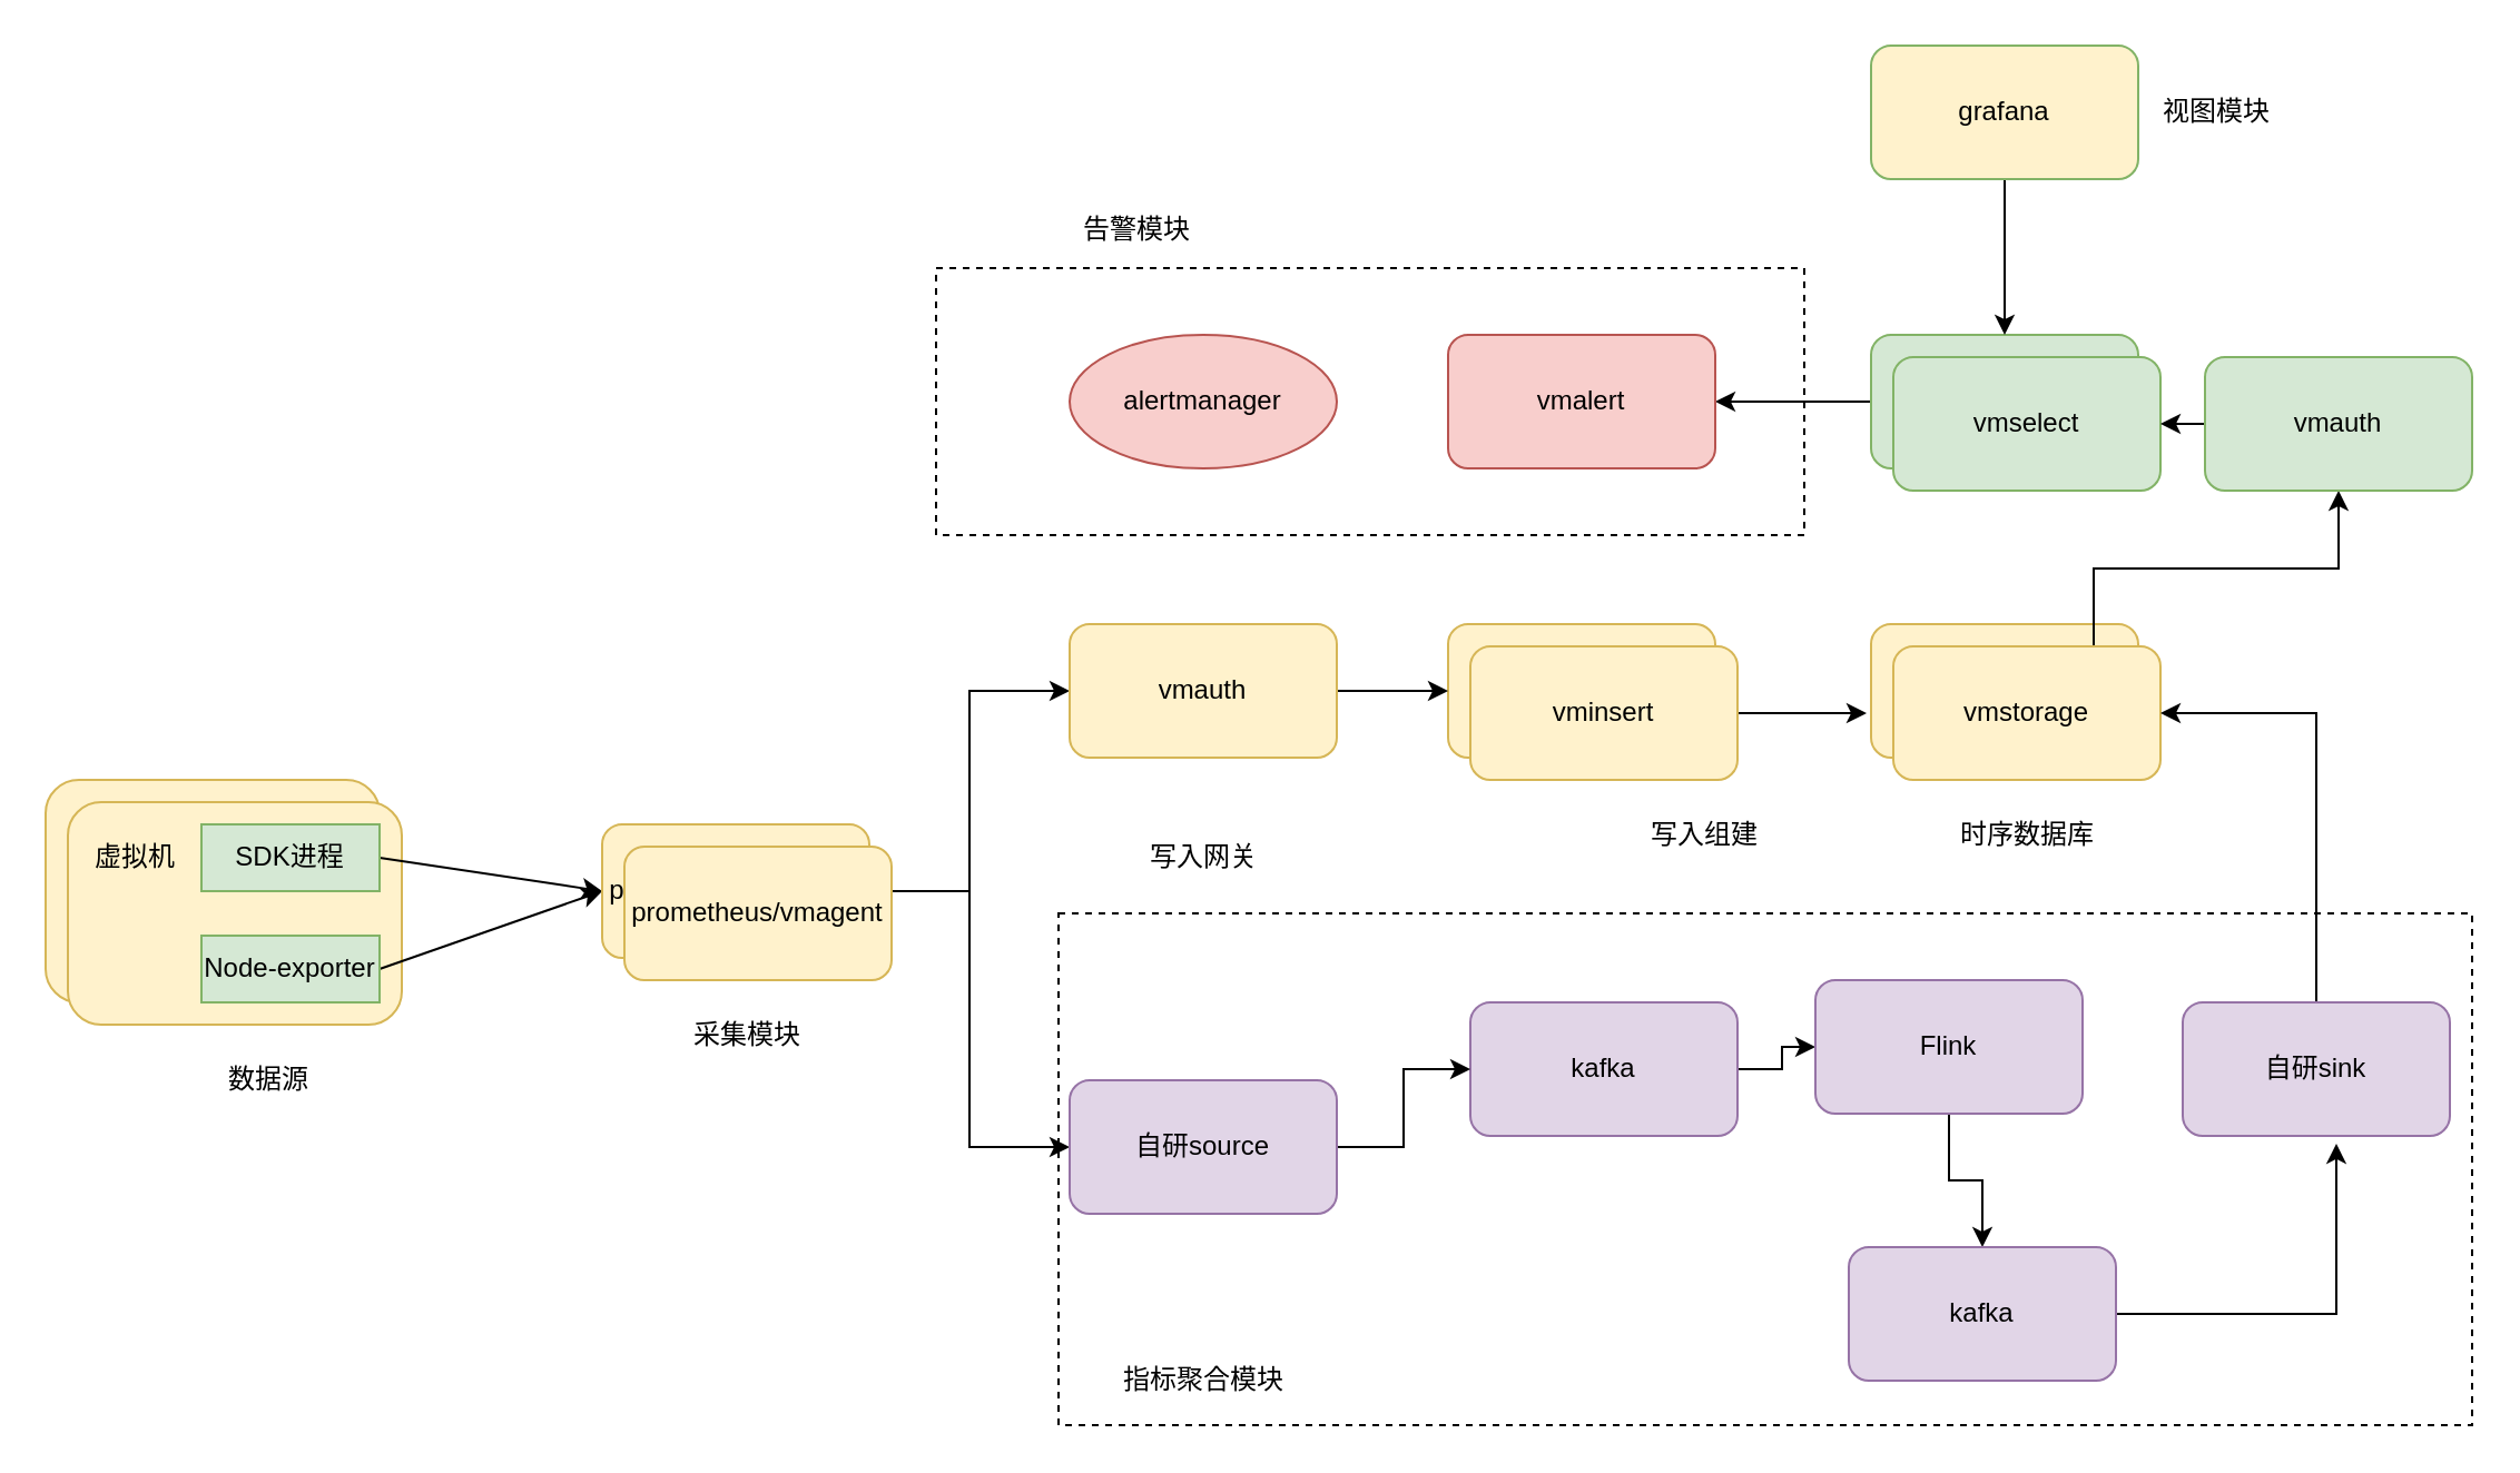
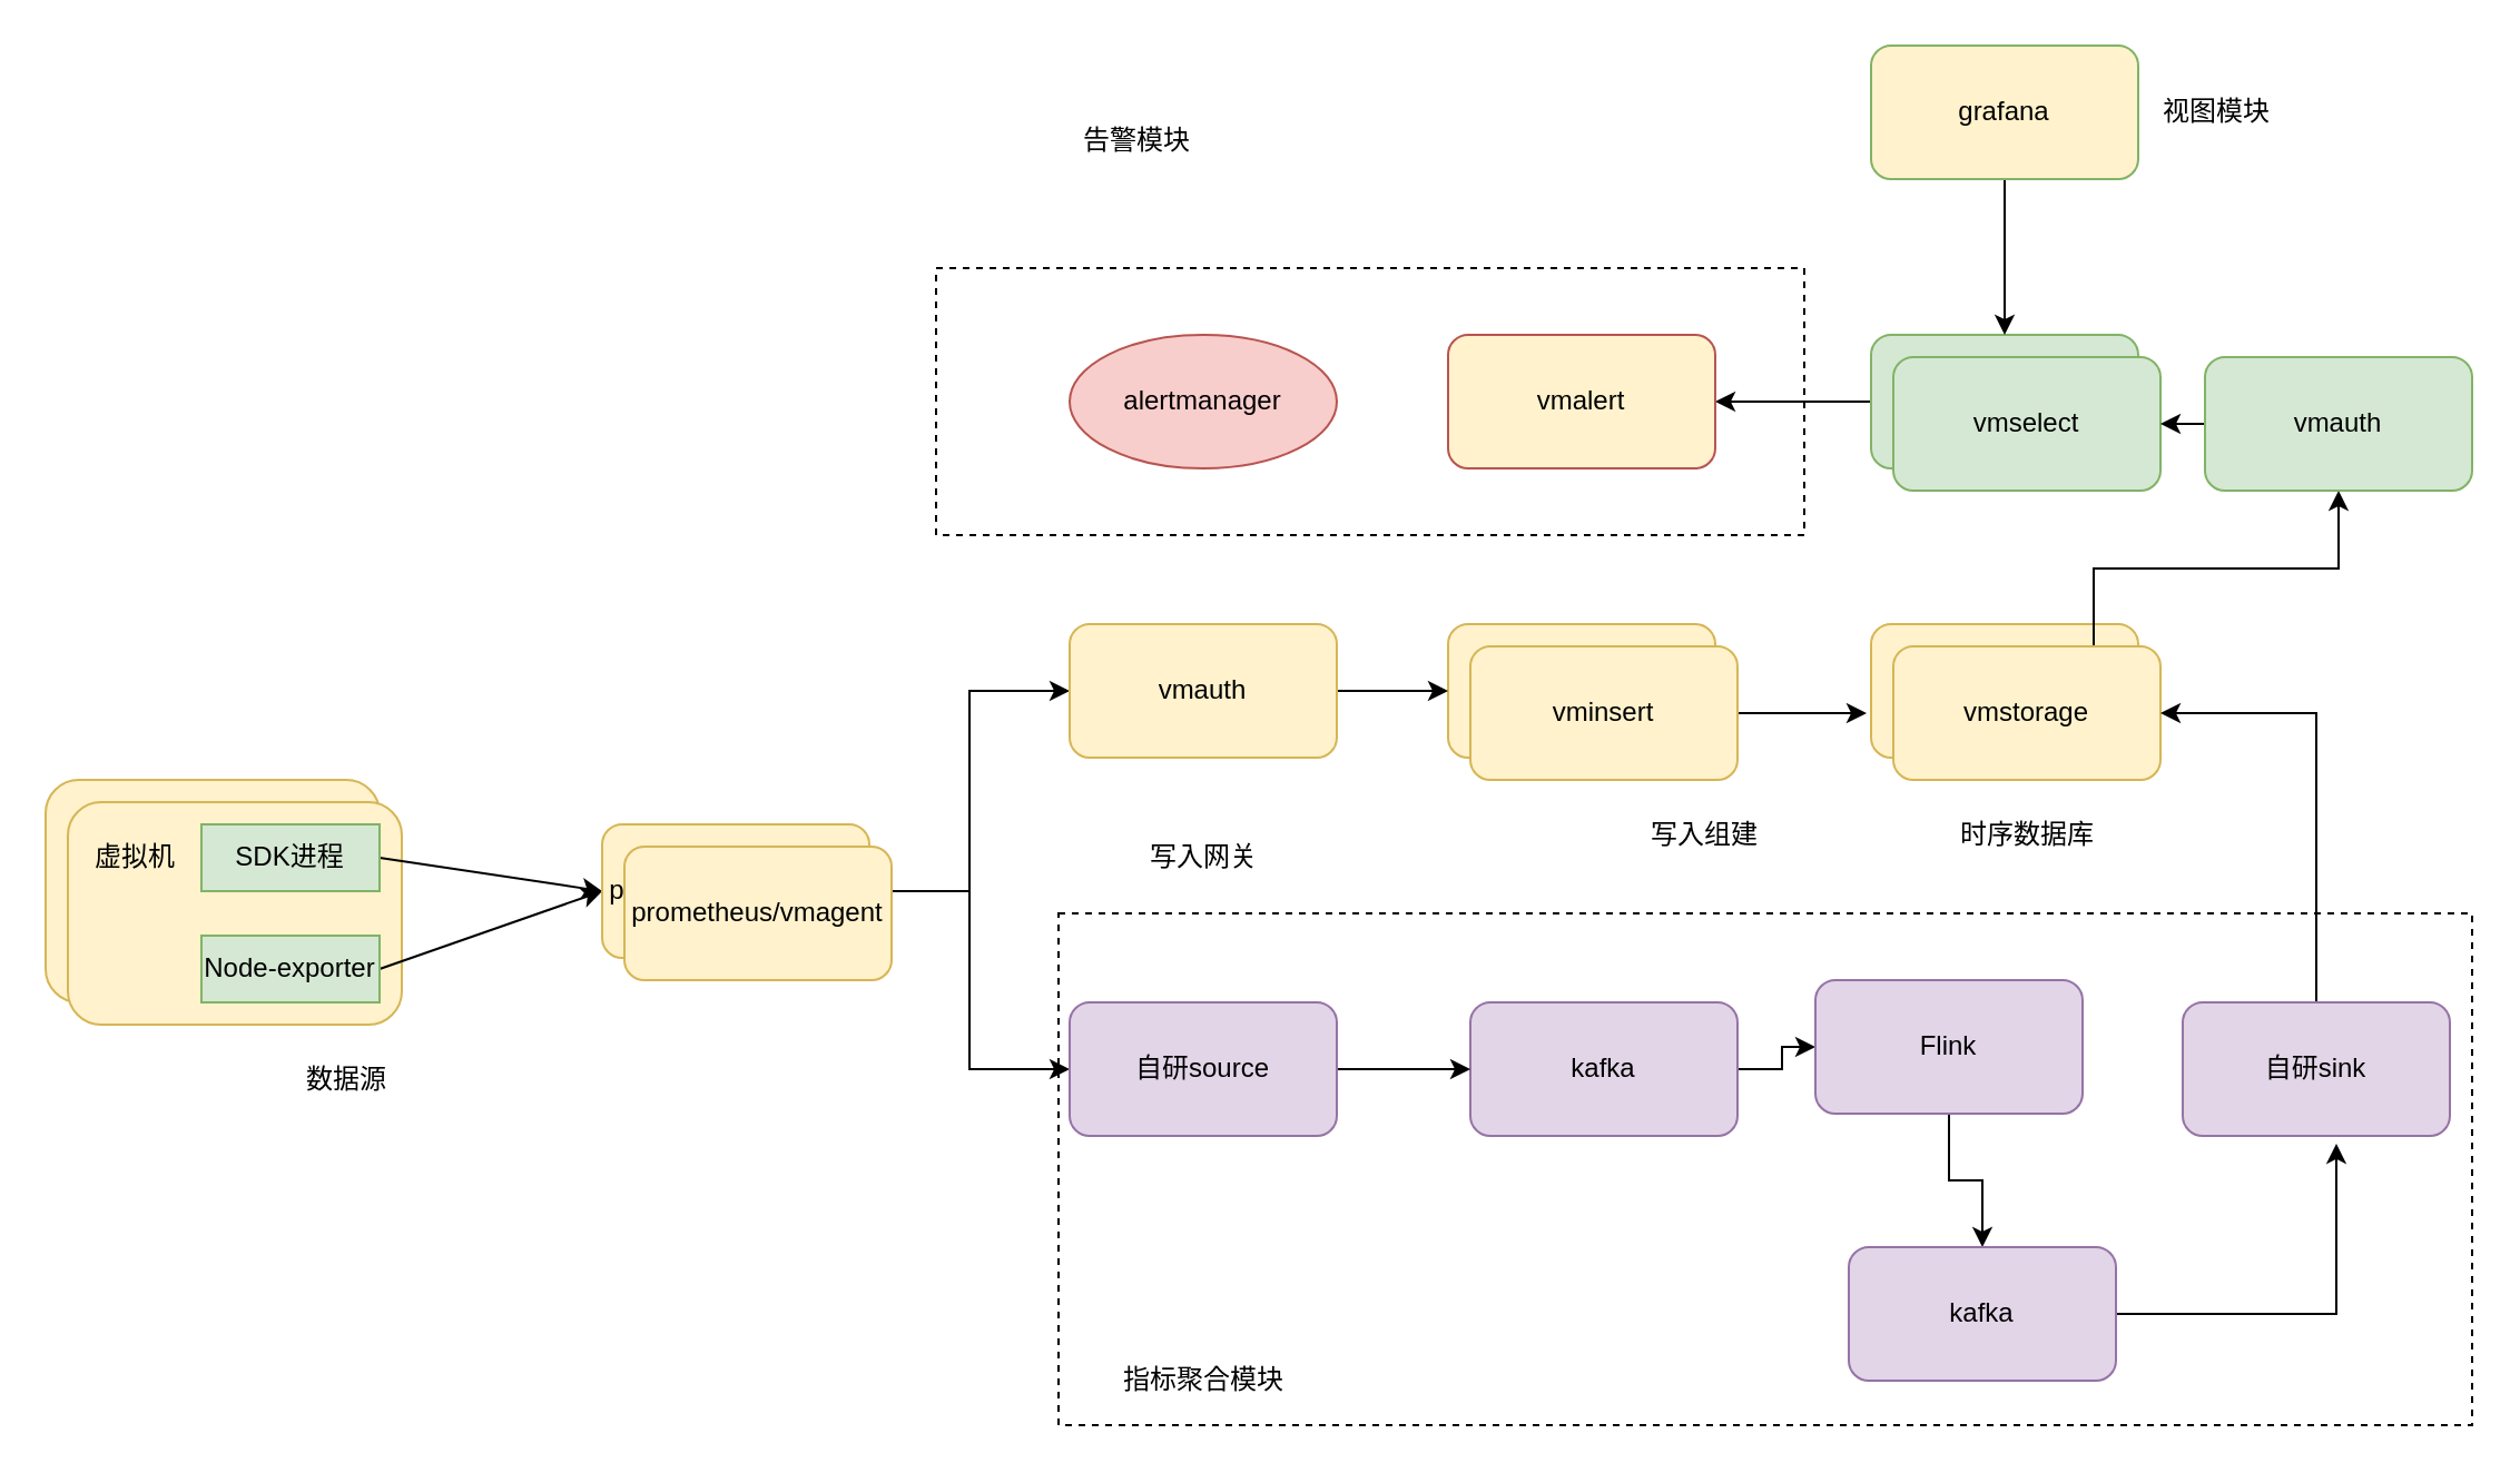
- <mxCell id="44" value="告警模块" style="text;html=1;align=center;verticalAlign=middle;resizable=0;points=[];autosize=1;strokeColor=none;fillColor=none;" vertex="1" parent="1"><mxGeometry x="475" y="88" width="70" height="30" as="geometry" /></mxCell>
+ <mxCell id="44" value="告警模块" style="text;html=1;align=center;verticalAlign=middle;resizable=0;points=[];autosize=1;strokeColor=none;fillColor=none;" vertex="1" parent="1"><mxGeometry x="475" y="48" width="70" height="30" as="geometry" /></mxCell>
- <mxCell id="38" value="vmalert" style="rounded=1;whiteSpace=wrap;html=1;fillColor=#f8cecc;strokeColor=#b85450;" vertex="1" parent="1"><mxGeometry x="650" y="150" width="120" height="60" as="geometry" /></mxCell>
+ <mxCell id="38" value="vmalert" style="rounded=1;whiteSpace=wrap;html=1;fillColor=#fff2cc;strokeColor=#b85450;" vertex="1" parent="1"><mxGeometry x="650" y="150" width="120" height="60" as="geometry" /></mxCell>
- <mxCell id="45" value="采集模块" style="text;html=1;align=center;verticalAlign=middle;resizable=0;points=[];autosize=1;strokeColor=none;fillColor=none;" vertex="1" parent="1"><mxGeometry x="300" y="450" width="70" height="30" as="geometry" /></mxCell>
- <mxCell id="48" value="数据源" style="text;html=1;align=center;verticalAlign=middle;resizable=0;points=[];autosize=1;strokeColor=none;fillColor=none;" vertex="1" parent="1"><mxGeometry x="90" y="470" width="60" height="30" as="geometry" /></mxCell>
+ <mxCell id="48" value="数据源" style="text;html=1;align=center;verticalAlign=middle;resizable=0;points=[];autosize=1;strokeColor=none;fillColor=none;" vertex="1" parent="1"><mxGeometry x="125" y="470" width="60" height="30" as="geometry" /></mxCell>
- <mxCell id="23" value="自研source" style="rounded=1;whiteSpace=wrap;html=1;fillColor=#e1d5e7;strokeColor=#9673a6;" vertex="1" parent="1"><mxGeometry x="480" y="485" width="120" height="60" as="geometry" /></mxCell>
+ <mxCell id="23" value="自研source" style="rounded=1;whiteSpace=wrap;html=1;fillColor=#e1d5e7;strokeColor=#9673a6;" vertex="1" parent="1"><mxGeometry x="480" y="450" width="120" height="60" as="geometry" /></mxCell>
